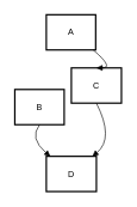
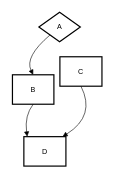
- <mxCell id="2" value="A" style="whiteSpace=wrap;strokeWidth=2;" vertex="1" parent="1"><mxGeometry x="64" y="20" width="69" height="49" as="geometry" /></mxCell>
+ <mxCell id="2" value="A" style="rhombus;whiteSpace=wrap;strokeWidth=2;" vertex="1" parent="1"><mxGeometry x="64" y="20" width="69" height="49" as="geometry" /></mxCell>
+ <mxCell id="6" value="" style="curved=1;startArrow=none;endArrow=block;exitX=0.08;exitY=0.99;entryX=0.5;entryY=-0.01;rounded=0;" edge="1" parent="1" source="2" target="3"><mxGeometry relative="1" as="geometry"><Array as="points"><mxPoint x="40" y="94" /></Array></mxGeometry></mxCell>
- <mxCell id="7" value="" style="curved=1;startArrow=none;endArrow=block;exitX=0.94;exitY=0.99;entryX=0.5;entryY=-0.01;rounded=0;" edge="1" parent="1" source="2" target="4"><mxGeometry relative="1" as="geometry"><Array as="points"><mxPoint x="159" y="94" /></Array></mxGeometry></mxCell>
- <mxCell id="5" value="D" style="whiteSpace=wrap;strokeWidth=2;" vertex="1" parent="1"><mxGeometry x="64" y="217" width="70" height="49" as="geometry" /></mxCell>
+ <mxCell id="5" value="D" style="whiteSpace=wrap;strokeWidth=2;" vertex="1" parent="1"><mxGeometry x="39" y="227" width="70" height="49" as="geometry" /></mxCell>
